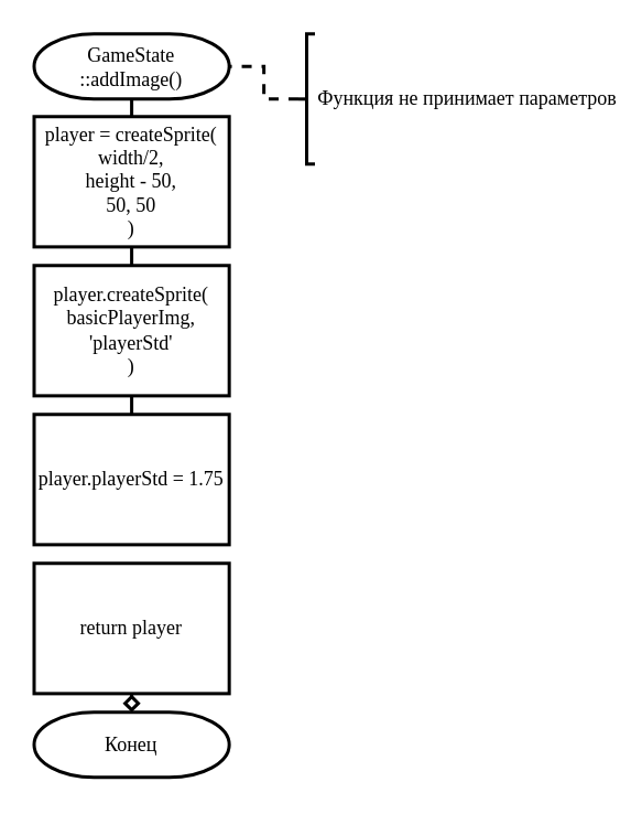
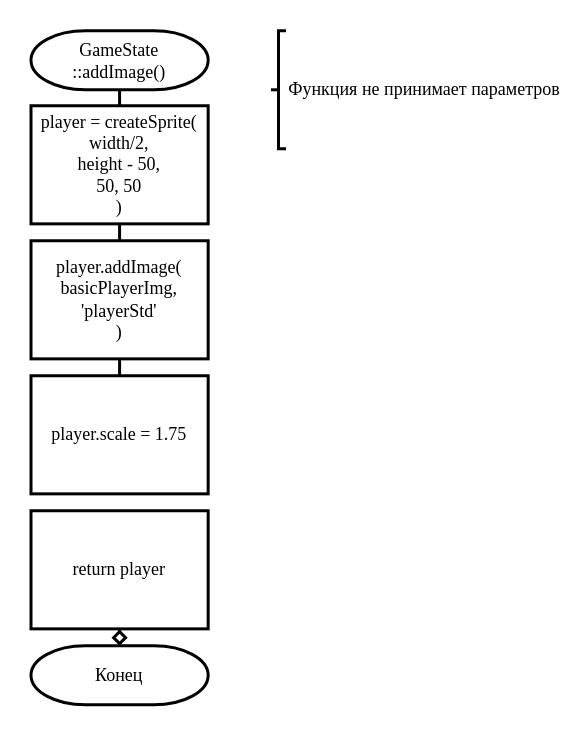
- <mxCell id="12" style="edgeStyle=orthogonalEdgeStyle;rounded=0;orthogonalLoop=1;jettySize=auto;html=1;exitX=0;exitY=0.5;exitDx=0;exitDy=0;exitPerimeter=0;entryX=1;entryY=0.5;entryDx=0;entryDy=0;entryPerimeter=0;endArrow=none;endFill=0;strokeWidth=2;dashed=1;" edge="1" parent="1" source="13" target="3"><mxGeometry relative="1" as="geometry" /></mxCell>
- <mxCell id="7" value="player.createSprite(&lt;br&gt;basicPlayerImg,&lt;br&gt;'playerStd'&lt;br&gt;)" style="rounded=0;whiteSpace=wrap;html=1;absoluteArcSize=1;arcSize=14;strokeWidth=2;fontFamily=Times New Roman;" vertex="1" parent="1"><mxGeometry x="20" y="160" width="118.11" height="78.74" as="geometry" /></mxCell>
+ <mxCell id="7" value="player.addImage(&lt;br&gt;basicPlayerImg,&lt;br&gt;'playerStd'&lt;br&gt;)" style="rounded=0;whiteSpace=wrap;html=1;absoluteArcSize=1;arcSize=14;strokeWidth=2;fontFamily=Times New Roman;" vertex="1" parent="1"><mxGeometry x="20" y="160" width="118.11" height="78.74" as="geometry" /></mxCell>
- <mxCell id="8" value="player.playerStd = 1.75" style="rounded=0;whiteSpace=wrap;html=1;absoluteArcSize=1;arcSize=14;strokeWidth=2;fontFamily=Times New Roman;" vertex="1" parent="1"><mxGeometry x="20" y="250" width="118.11" height="78.74" as="geometry" /></mxCell>
+ <mxCell id="8" value="player.scale = 1.75" style="rounded=0;whiteSpace=wrap;html=1;absoluteArcSize=1;arcSize=14;strokeWidth=2;fontFamily=Times New Roman;" vertex="1" parent="1"><mxGeometry x="20" y="250" width="118.11" height="78.74" as="geometry" /></mxCell>
